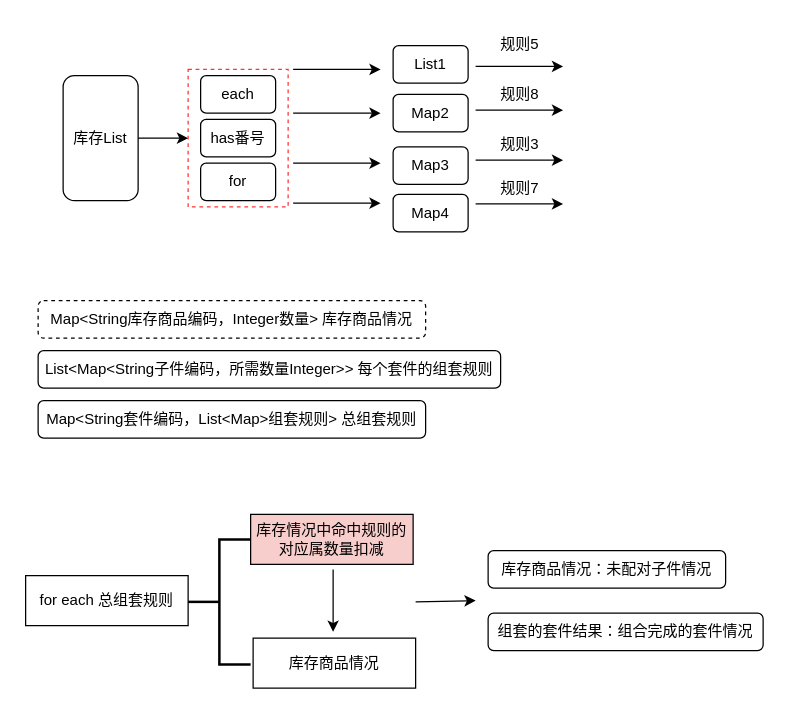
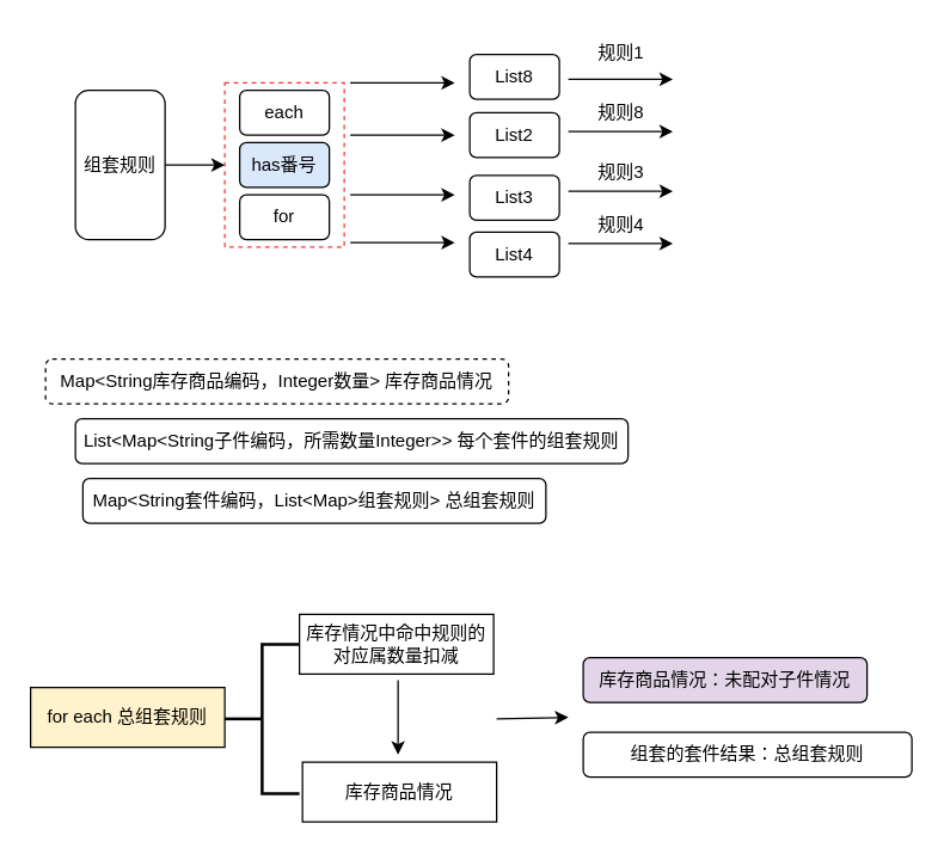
- <mxCell id="20" value="规则5" style="text;html=1;align=center;verticalAlign=middle;resizable=0;points=[];autosize=1;strokeColor=none;fillColor=none;" vertex="1" parent="1"><mxGeometry x="390" y="20" width="50" height="30" as="geometry" /></mxCell>
+ <mxCell id="20" value="规则1" style="text;html=1;align=center;verticalAlign=middle;resizable=0;points=[];autosize=1;strokeColor=none;fillColor=none;" vertex="1" parent="1"><mxGeometry x="390" y="20" width="50" height="30" as="geometry" /></mxCell>
- <mxCell id="12" value="List1" style="rounded=1;whiteSpace=wrap;html=1;" vertex="1" parent="1"><mxGeometry x="314" y="36" width="60" height="30" as="geometry" /></mxCell>
+ <mxCell id="12" value="List8" style="rounded=1;whiteSpace=wrap;html=1;" vertex="1" parent="1"><mxGeometry x="314" y="36" width="60" height="30" as="geometry" /></mxCell>
- <mxCell id="13" value="Map2" style="rounded=1;whiteSpace=wrap;html=1;" vertex="1" parent="1"><mxGeometry x="314" y="75" width="60" height="30" as="geometry" /></mxCell>
+ <mxCell id="13" value="List2" style="rounded=1;whiteSpace=wrap;html=1;" vertex="1" parent="1"><mxGeometry x="314" y="75" width="60" height="30" as="geometry" /></mxCell>
- <mxCell id="3" value="库存List" style="rounded=1;whiteSpace=wrap;html=1;" vertex="1" parent="1"><mxGeometry x="50" y="60" width="60" height="100" as="geometry" /></mxCell>
+ <mxCell id="3" value="组套规则" style="rounded=1;whiteSpace=wrap;html=1;" vertex="1" parent="1"><mxGeometry x="50" y="60" width="60" height="100" as="geometry" /></mxCell>
- <mxCell id="6" value="has番号" style="rounded=1;whiteSpace=wrap;html=1;" vertex="1" parent="1"><mxGeometry x="160" y="95" width="60" height="30" as="geometry" /></mxCell>
+ <mxCell id="6" value="has番号" style="rounded=1;whiteSpace=wrap;html=1;fillColor=#dae8fc;" vertex="1" parent="1"><mxGeometry x="160" y="95" width="60" height="30" as="geometry" /></mxCell>
- <mxCell id="14" value="Map3" style="rounded=1;whiteSpace=wrap;html=1;" vertex="1" parent="1"><mxGeometry x="314" y="117" width="60" height="30" as="geometry" /></mxCell>
+ <mxCell id="14" value="List3" style="rounded=1;whiteSpace=wrap;html=1;" vertex="1" parent="1"><mxGeometry x="314" y="117" width="60" height="30" as="geometry" /></mxCell>
- <mxCell id="23" value="规则7" style="text;html=1;align=center;verticalAlign=middle;resizable=0;points=[];autosize=1;strokeColor=none;fillColor=none;" vertex="1" parent="1"><mxGeometry x="390" y="135" width="50" height="30" as="geometry" /></mxCell>
+ <mxCell id="23" value="规则4" style="text;html=1;align=center;verticalAlign=middle;resizable=0;points=[];autosize=1;strokeColor=none;fillColor=none;" vertex="1" parent="1"><mxGeometry x="390" y="135" width="50" height="30" as="geometry" /></mxCell>
- <mxCell id="15" value="Map4" style="rounded=1;whiteSpace=wrap;html=1;" vertex="1" parent="1"><mxGeometry x="314" y="155" width="60" height="30" as="geometry" /></mxCell>
+ <mxCell id="15" value="List4" style="rounded=1;whiteSpace=wrap;html=1;" vertex="1" parent="1"><mxGeometry x="314" y="155" width="60" height="30" as="geometry" /></mxCell>
- <mxCell id="26" value="List&amp;lt;Map&amp;lt;String子件编码，所需数量Integer&amp;gt;&amp;gt; 每个套件的组套规则" style="rounded=1;whiteSpace=wrap;html=1;" vertex="1" parent="1"><mxGeometry x="30" y="280" width="370" height="30" as="geometry" /></mxCell>
+ <mxCell id="26" value="List&amp;lt;Map&amp;lt;String子件编码，所需数量Integer&amp;gt;&amp;gt; 每个套件的组套规则" style="rounded=1;whiteSpace=wrap;html=1;" vertex="1" parent="1"><mxGeometry x="50" y="280" width="370" height="30" as="geometry" /></mxCell>
- <mxCell id="25" value="Map&amp;lt;String套件编码，List&amp;lt;Map&amp;gt;组套规则&amp;gt; 总组套规则" style="rounded=1;whiteSpace=wrap;html=1;" vertex="1" parent="1"><mxGeometry x="30" y="320" width="310" height="30" as="geometry" /></mxCell>
+ <mxCell id="25" value="Map&amp;lt;String套件编码，List&amp;lt;Map&amp;gt;组套规则&amp;gt; 总组套规则" style="rounded=1;whiteSpace=wrap;html=1;" vertex="1" parent="1"><mxGeometry x="55" y="320" width="310" height="30" as="geometry" /></mxCell>
- <mxCell id="29" value="库存情况中命中规则的对应属数量扣减" style="rounded=0;whiteSpace=wrap;html=1;fillColor=#f8cecc;" vertex="1" parent="1"><mxGeometry x="200" y="411" width="130" height="40" as="geometry" /></mxCell>
+ <mxCell id="29" value="库存情况中命中规则的对应属数量扣减" style="rounded=0;whiteSpace=wrap;html=1;" vertex="1" parent="1"><mxGeometry x="200" y="411" width="130" height="40" as="geometry" /></mxCell>
- <mxCell id="33" value="库存商品情况：未配对子件情况" style="rounded=1;whiteSpace=wrap;html=1;" vertex="1" parent="1"><mxGeometry x="390" y="440" width="190" height="30" as="geometry" /></mxCell>
+ <mxCell id="33" value="库存商品情况：未配对子件情况" style="rounded=1;whiteSpace=wrap;html=1;fillColor=#e1d5e7;" vertex="1" parent="1"><mxGeometry x="390" y="440" width="190" height="30" as="geometry" /></mxCell>
- <mxCell id="27" value="for each 总组套规则" style="rounded=0;whiteSpace=wrap;html=1;" vertex="1" parent="1"><mxGeometry x="20" y="460" width="130" height="40" as="geometry" /></mxCell>
+ <mxCell id="27" value="for each 总组套规则" style="rounded=0;whiteSpace=wrap;html=1;fillColor=#fff2cc;" vertex="1" parent="1"><mxGeometry x="20" y="460" width="130" height="40" as="geometry" /></mxCell>
- <mxCell id="34" value="组套的套件结果：组合完成的套件情况" style="rounded=1;whiteSpace=wrap;html=1;" vertex="1" parent="1"><mxGeometry x="390" y="490" width="220" height="30" as="geometry" /></mxCell>
+ <mxCell id="34" value="组套的套件结果：总组套规则" style="rounded=1;whiteSpace=wrap;html=1;" vertex="1" parent="1"><mxGeometry x="390" y="490" width="220" height="30" as="geometry" /></mxCell>
